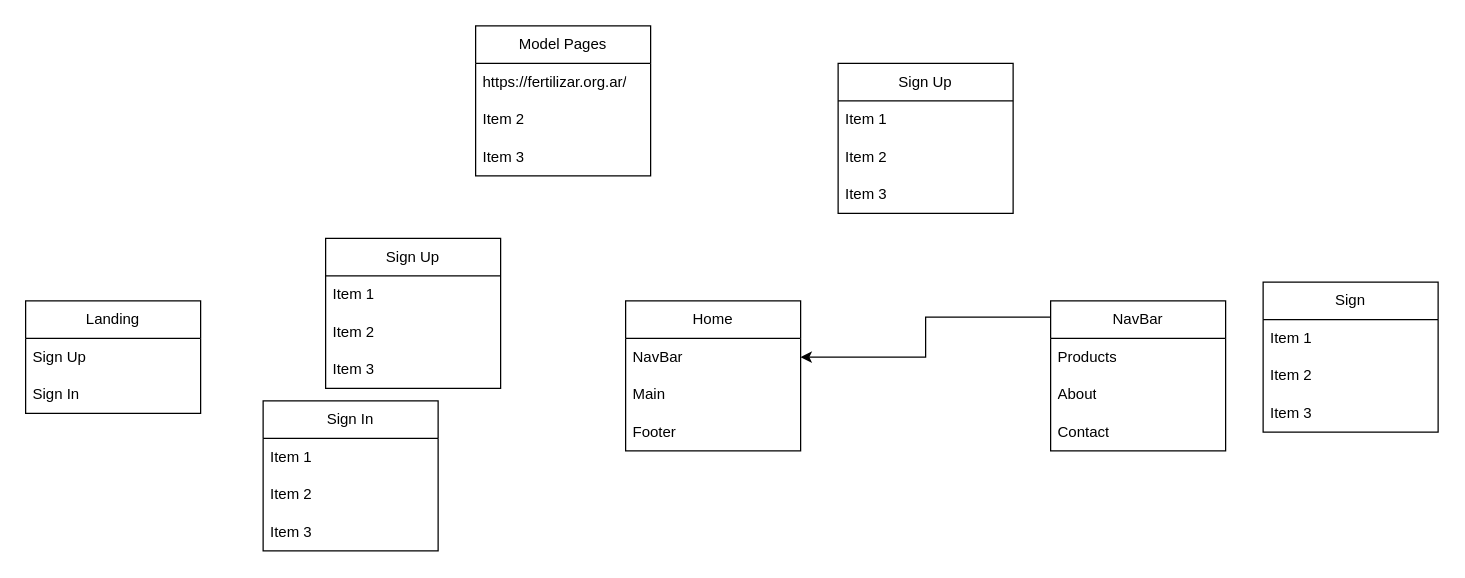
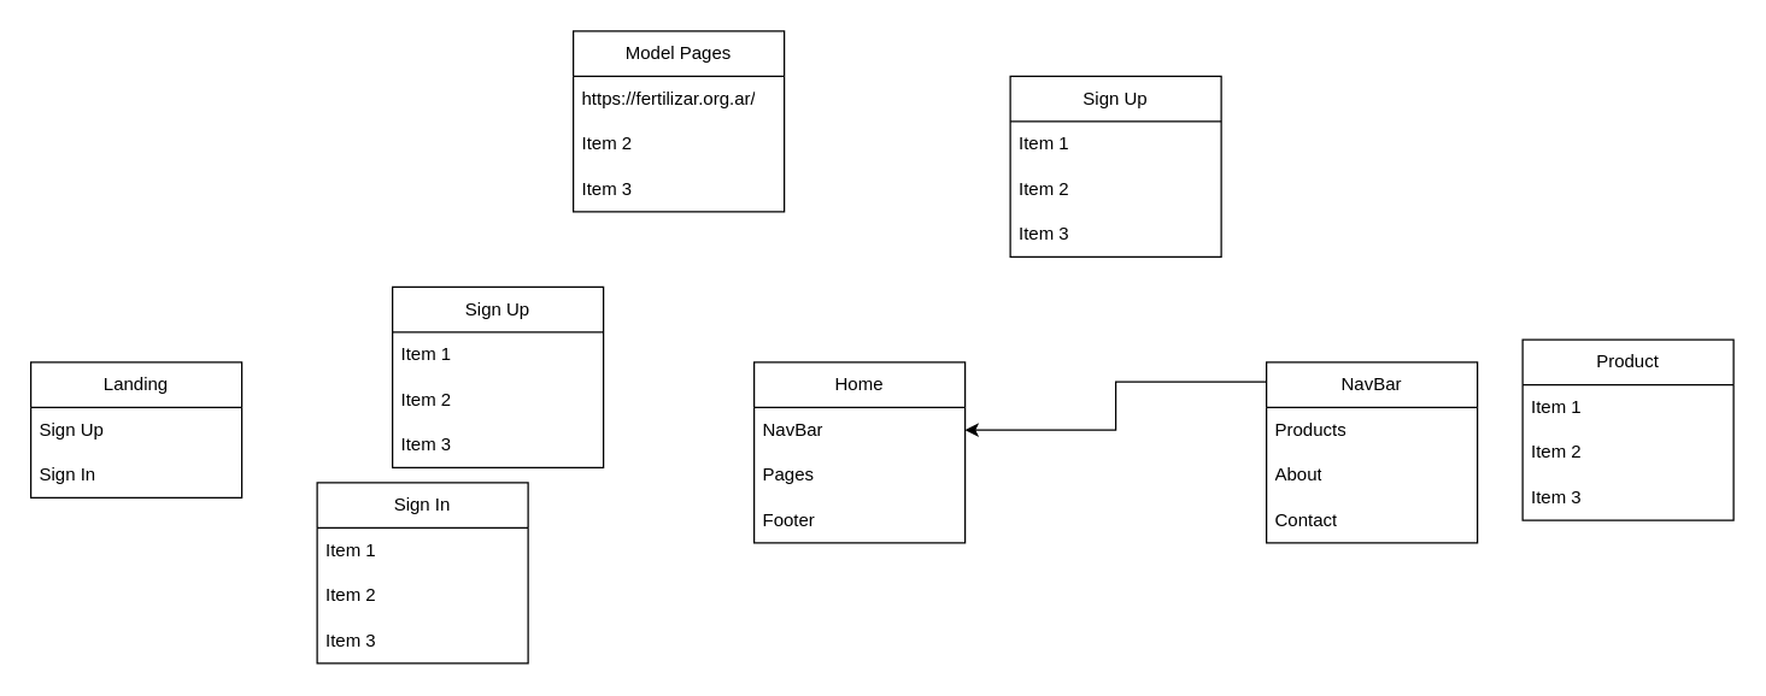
- <mxCell id="6" value="Sign&lt;br&gt;" style="swimlane;fontStyle=0;childLayout=stackLayout;horizontal=1;startSize=30;horizontalStack=0;resizeParent=1;resizeParentMax=0;resizeLast=0;collapsible=1;marginBottom=0;whiteSpace=wrap;html=1;" vertex="1" parent="1"><mxGeometry x="1010" y="225" width="140" height="120" as="geometry" /></mxCell>
+ <mxCell id="6" value="Product&lt;br&gt;" style="swimlane;fontStyle=0;childLayout=stackLayout;horizontal=1;startSize=30;horizontalStack=0;resizeParent=1;resizeParentMax=0;resizeLast=0;collapsible=1;marginBottom=0;whiteSpace=wrap;html=1;" vertex="1" parent="1"><mxGeometry x="1010" y="225" width="140" height="120" as="geometry" /></mxCell>
- <mxCell id="4" value="Main" style="text;strokeColor=none;fillColor=none;align=left;verticalAlign=middle;spacingLeft=4;spacingRight=4;overflow=hidden;points=[[0,0.5],[1,0.5]];portConstraint=eastwest;rotatable=0;whiteSpace=wrap;html=1;" vertex="1" parent="2"><mxGeometry y="60" width="140" height="30" as="geometry" /></mxCell>
+ <mxCell id="4" value="Pages" style="text;strokeColor=none;fillColor=none;align=left;verticalAlign=middle;spacingLeft=4;spacingRight=4;overflow=hidden;points=[[0,0.5],[1,0.5]];portConstraint=eastwest;rotatable=0;whiteSpace=wrap;html=1;" vertex="1" parent="2"><mxGeometry y="60" width="140" height="30" as="geometry" /></mxCell>
